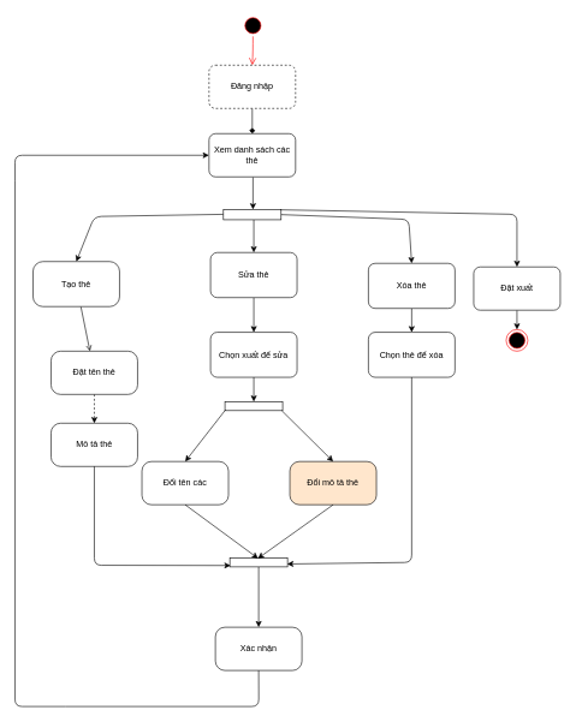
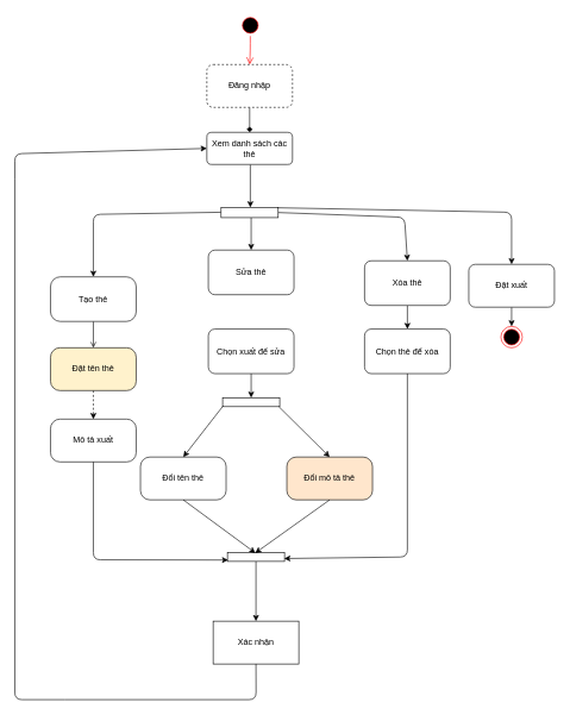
- <mxCell id="20" value="Xem danh sách các thẻ" style="rounded=1;whiteSpace=wrap;html=1;" vertex="1" parent="1"><mxGeometry x="289" y="185" width="120" height="60" as="geometry" /></mxCell>
+ <mxCell id="20" value="Xem danh sách các thẻ" style="rounded=1;whiteSpace=wrap;html=1;" vertex="1" parent="1"><mxGeometry x="289" y="185" width="120" height="45" as="geometry" /></mxCell>
- <mxCell id="8" value="Tạo thẻ" style="rounded=1;whiteSpace=wrap;html=1;arcSize=22;" vertex="1" parent="1"><mxGeometry x="45" y="362.5" width="120" height="62.5" as="geometry" /></mxCell>
+ <mxCell id="8" value="Tạo thẻ" style="rounded=1;whiteSpace=wrap;html=1;arcSize=22;" vertex="1" parent="1"><mxGeometry x="70" y="387.5" width="120" height="62.5" as="geometry" /></mxCell>
- <mxCell id="9" value="" style="edgeStyle=none;html=1;" edge="1" parent="1" source="10" target="28"><mxGeometry relative="1" as="geometry" /></mxCell>
- <mxCell id="22" value="Đặt tên thẻ" style="whiteSpace=wrap;html=1;rounded=1;arcSize=22;" vertex="1" parent="1"><mxGeometry x="70" y="486.88" width="120" height="60" as="geometry" /></mxCell>
+ <mxCell id="22" value="Đặt tên thẻ" style="whiteSpace=wrap;html=1;rounded=1;arcSize=22;fillColor=#fff2cc;" vertex="1" parent="1"><mxGeometry x="70" y="486.88" width="120" height="60" as="geometry" /></mxCell>
- <mxCell id="23" value="Mô tả thẻ" style="whiteSpace=wrap;html=1;rounded=1;arcSize=22;" vertex="1" parent="1"><mxGeometry x="70" y="586.87" width="120" height="60" as="geometry" /></mxCell>
+ <mxCell id="23" value="Mô tả xuất" style="whiteSpace=wrap;html=1;rounded=1;arcSize=22;" vertex="1" parent="1"><mxGeometry x="70" y="586.87" width="120" height="60" as="geometry" /></mxCell>
- <mxCell id="25" value="Đổi tên các" style="whiteSpace=wrap;html=1;rounded=1;arcSize=22;" vertex="1" parent="1"><mxGeometry x="196" y="640" width="120" height="60" as="geometry" /></mxCell>
+ <mxCell id="25" value="Đổi tên thẻ" style="whiteSpace=wrap;html=1;rounded=1;arcSize=22;" vertex="1" parent="1"><mxGeometry x="196" y="640" width="120" height="60" as="geometry" /></mxCell>
- <mxCell id="29" value="Xác nhận" style="whiteSpace=wrap;html=1;rounded=1;arcSize=22;" vertex="1" parent="1"><mxGeometry x="297.85" y="870" width="120" height="60" as="geometry" /></mxCell>
+ <mxCell id="29" value="Xác nhận" style="whiteSpace=wrap;html=1;arcSize=22;rounded=0;" vertex="1" parent="1"><mxGeometry x="297.85" y="870" width="120" height="60" as="geometry" /></mxCell>
